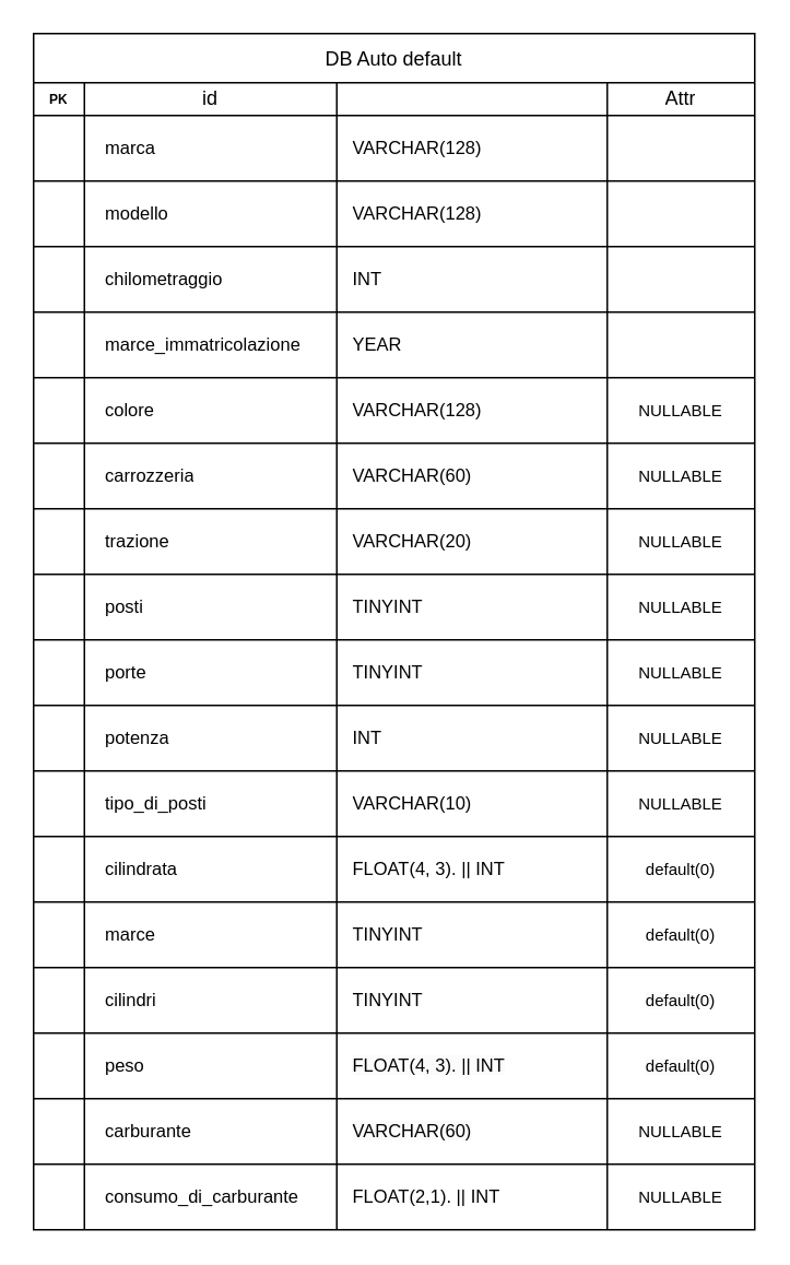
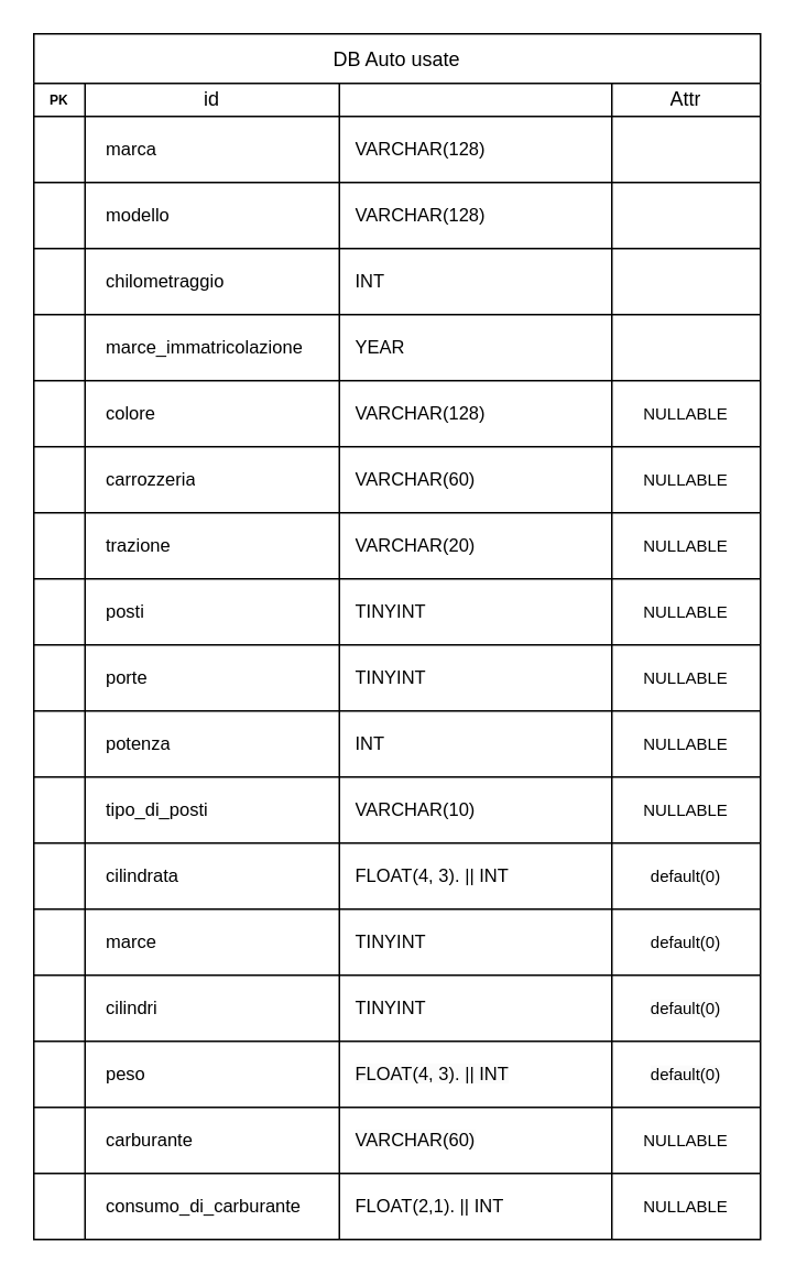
- <mxCell id="2" value="DB Auto default" style="shape=table;startSize=30;container=1;collapsible=0;childLayout=tableLayout;" vertex="1" parent="1"><mxGeometry x="20" y="20" width="440" height="730" as="geometry" /></mxCell>
+ <mxCell id="2" value="DB Auto usate" style="shape=table;startSize=30;container=1;collapsible=0;childLayout=tableLayout;" vertex="1" parent="1"><mxGeometry x="20" y="20" width="440" height="730" as="geometry" /></mxCell>
